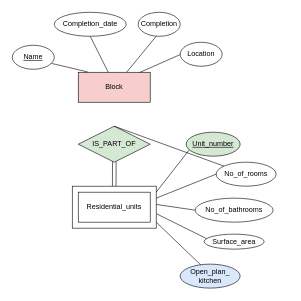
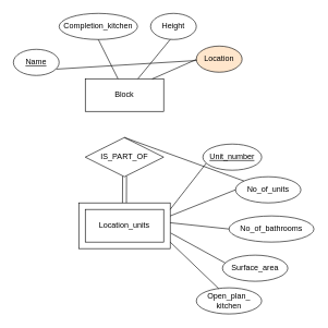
- <mxCell id="4" value="Completion_date" style="ellipse;whiteSpace=wrap;html=1;" vertex="1" parent="1"><mxGeometry x="90" y="20" width="120" height="40" as="geometry" /></mxCell>
+ <mxCell id="4" value="Completion_kitchen" style="ellipse;whiteSpace=wrap;html=1;" vertex="1" parent="1"><mxGeometry x="90" y="20" width="120" height="40" as="geometry" /></mxCell>
- <mxCell id="5" value="Completion" style="ellipse;whiteSpace=wrap;html=1;" vertex="1" parent="1"><mxGeometry x="230" y="20" width="70" height="40" as="geometry" /></mxCell>
+ <mxCell id="5" value="Height" style="ellipse;whiteSpace=wrap;html=1;" vertex="1" parent="1"><mxGeometry x="230" y="20" width="70" height="40" as="geometry" /></mxCell>
- <mxCell id="6" value="Location" style="ellipse;whiteSpace=wrap;html=1;" vertex="1" parent="1"><mxGeometry x="300" y="70" width="70" height="40" as="geometry" /></mxCell>
+ <mxCell id="6" value="Location" style="ellipse;whiteSpace=wrap;html=1;fillColor=#ffe6cc;" vertex="1" parent="1"><mxGeometry x="300" y="70" width="70" height="40" as="geometry" /></mxCell>
- <mxCell id="7" value="" style="endArrow=none;html=1;rounded=0;entryX=0.132;entryY=-0.01;entryDx=0;entryDy=0;entryPerimeter=0;exitX=0.94;exitY=0.758;exitDx=0;exitDy=0;exitPerimeter=0;" edge="1" parent="1" source="3" target="2"><mxGeometry width="50" height="50" relative="1" as="geometry"><mxPoint x="80" y="90" as="sourcePoint" /><mxPoint x="134" y="40" as="targetPoint" /></mxGeometry></mxCell>
+ <mxCell id="7" value="" style="endArrow=none;html=1;rounded=0;exitX=0.94;exitY=0.758;exitDx=0;exitDy=0;exitPerimeter=0;" edge="1" parent="1" source="3" target="6"><mxGeometry width="50" height="50" relative="1" as="geometry"><mxPoint x="80" y="90" as="sourcePoint" /><mxPoint x="134" y="40" as="targetPoint" /></mxGeometry></mxCell>
- <mxCell id="2" value="Block" style="rounded=0;whiteSpace=wrap;html=1;fillColor=#f8cecc;" vertex="1" parent="1"><mxGeometry x="130" y="120" width="120" height="50" as="geometry" /></mxCell>
+ <mxCell id="2" value="Block" style="rounded=0;whiteSpace=wrap;html=1;" vertex="1" parent="1"><mxGeometry x="130" y="120" width="120" height="50" as="geometry" /></mxCell>
- <mxCell id="11" value="IS_PART_OF" style="rhombus;whiteSpace=wrap;html=1;fillColor=#d5e8d4;" vertex="1" parent="1"><mxGeometry x="130" y="210" width="120" height="60" as="geometry" /></mxCell>
+ <mxCell id="11" value="IS_PART_OF" style="rhombus;whiteSpace=wrap;html=1;" vertex="1" parent="1"><mxGeometry x="130" y="210" width="120" height="60" as="geometry" /></mxCell>
- <mxCell id="18" value="Unit_number " style="ellipse;whiteSpace=wrap;html=1;fontStyle=4;fillColor=#d5e8d4;" vertex="1" parent="1"><mxGeometry x="310" y="220" width="90" height="40" as="geometry" /></mxCell>
+ <mxCell id="18" value="Unit_number " style="ellipse;whiteSpace=wrap;html=1;fontStyle=4" vertex="1" parent="1"><mxGeometry x="310" y="220" width="90" height="40" as="geometry" /></mxCell>
- <mxCell id="19" value="No_of_rooms" style="ellipse;whiteSpace=wrap;html=1;" vertex="1" parent="1"><mxGeometry x="360" y="270" width="100" height="40" as="geometry" /></mxCell>
+ <mxCell id="19" value="No_of_units" style="ellipse;whiteSpace=wrap;html=1;" vertex="1" parent="1"><mxGeometry x="360" y="270" width="100" height="40" as="geometry" /></mxCell>
- <mxCell id="15" value="Residential_units" style="rounded=0;whiteSpace=wrap;html=1;" vertex="1" parent="1"><mxGeometry x="130" y="320" width="120" height="50" as="geometry" /></mxCell>
+ <mxCell id="15" value="Location_units" style="rounded=0;whiteSpace=wrap;html=1;" vertex="1" parent="1"><mxGeometry x="130" y="320" width="120" height="50" as="geometry" /></mxCell>
- <mxCell id="20" value="No_of_bathrooms" style="ellipse;whiteSpace=wrap;html=1;" vertex="1" parent="1"><mxGeometry x="325" y="330" width="130" height="40" as="geometry" /></mxCell>
+ <mxCell id="20" value="No_of_bathrooms" style="ellipse;whiteSpace=wrap;html=1;" vertex="1" parent="1"><mxGeometry x="350" y="330" width="130" height="40" as="geometry" /></mxCell>
- <mxCell id="21" value="Surface_area" style="ellipse;whiteSpace=wrap;html=1;" vertex="1" parent="1"><mxGeometry x="340" y="390" width="100" height="25" as="geometry" /></mxCell>
+ <mxCell id="21" value="Surface_area" style="ellipse;whiteSpace=wrap;html=1;" vertex="1" parent="1"><mxGeometry x="340" y="390" width="100" height="40" as="geometry" /></mxCell>
- <mxCell id="22" value="Open_plan_&lt;br&gt;kitchen" style="ellipse;whiteSpace=wrap;html=1;fillColor=#dae8fc;" vertex="1" parent="1"><mxGeometry x="300" y="440" width="100" height="40" as="geometry" /></mxCell>
+ <mxCell id="22" value="Open_plan_&lt;br&gt;kitchen" style="ellipse;whiteSpace=wrap;html=1;" vertex="1" parent="1"><mxGeometry x="300" y="440" width="100" height="40" as="geometry" /></mxCell>
